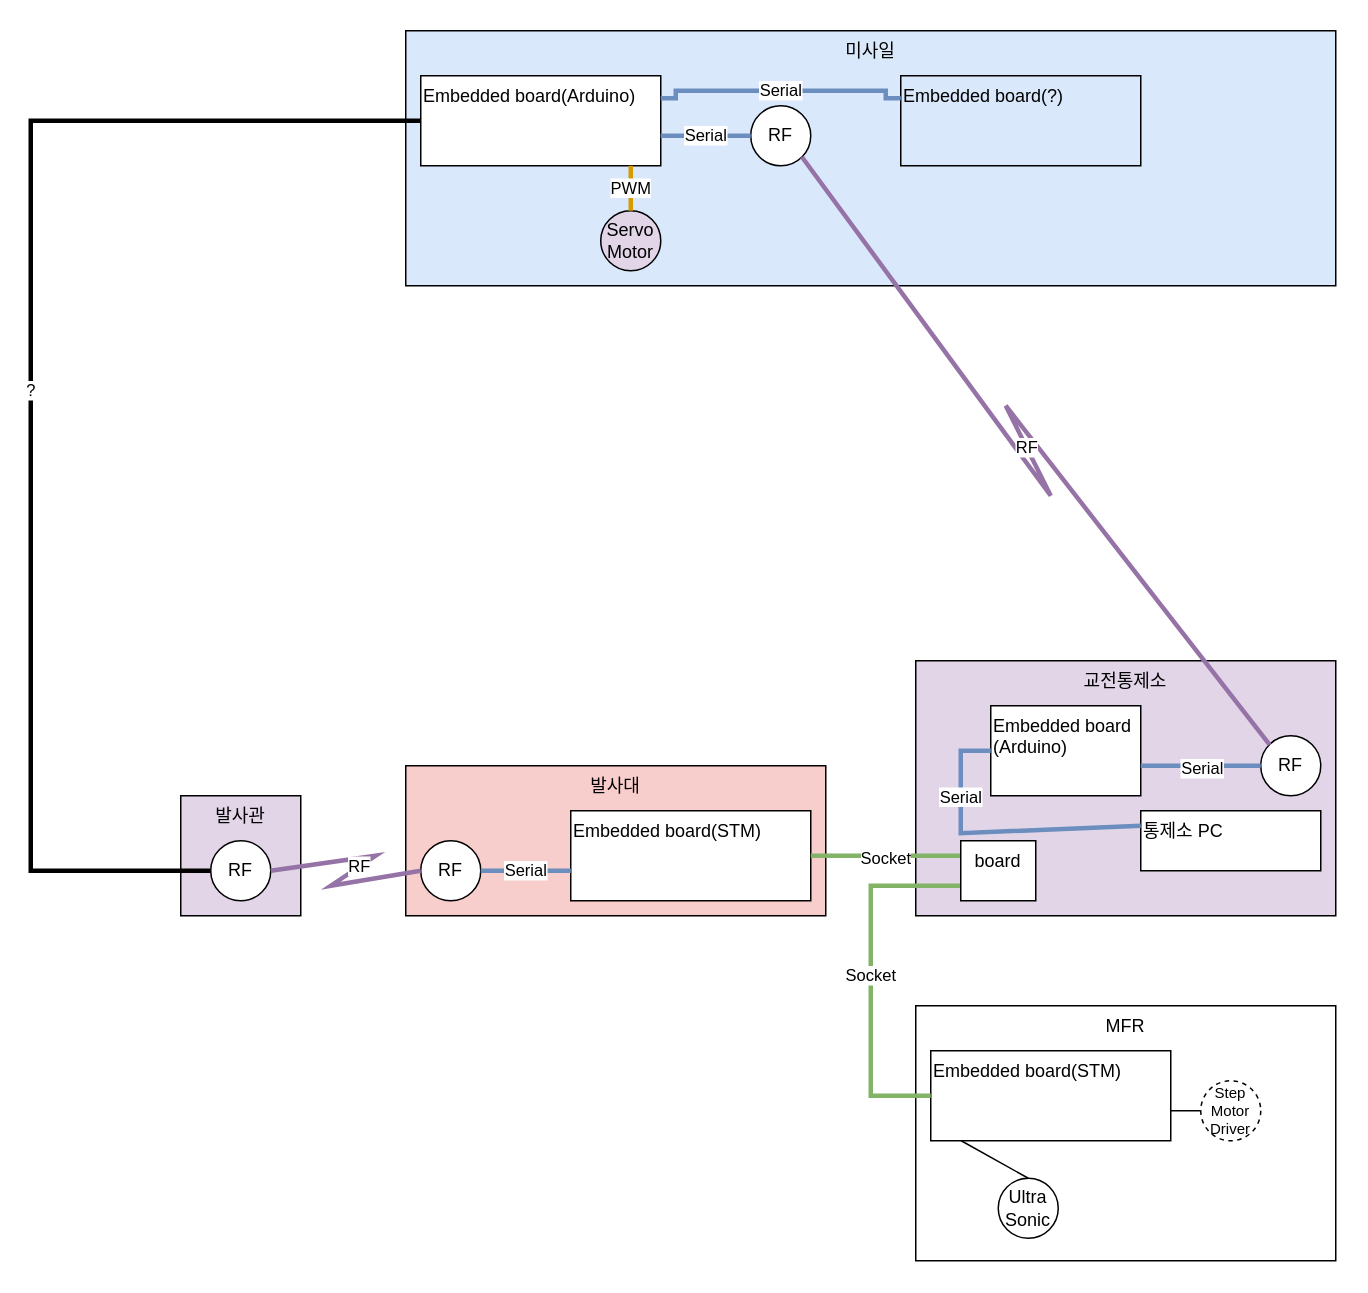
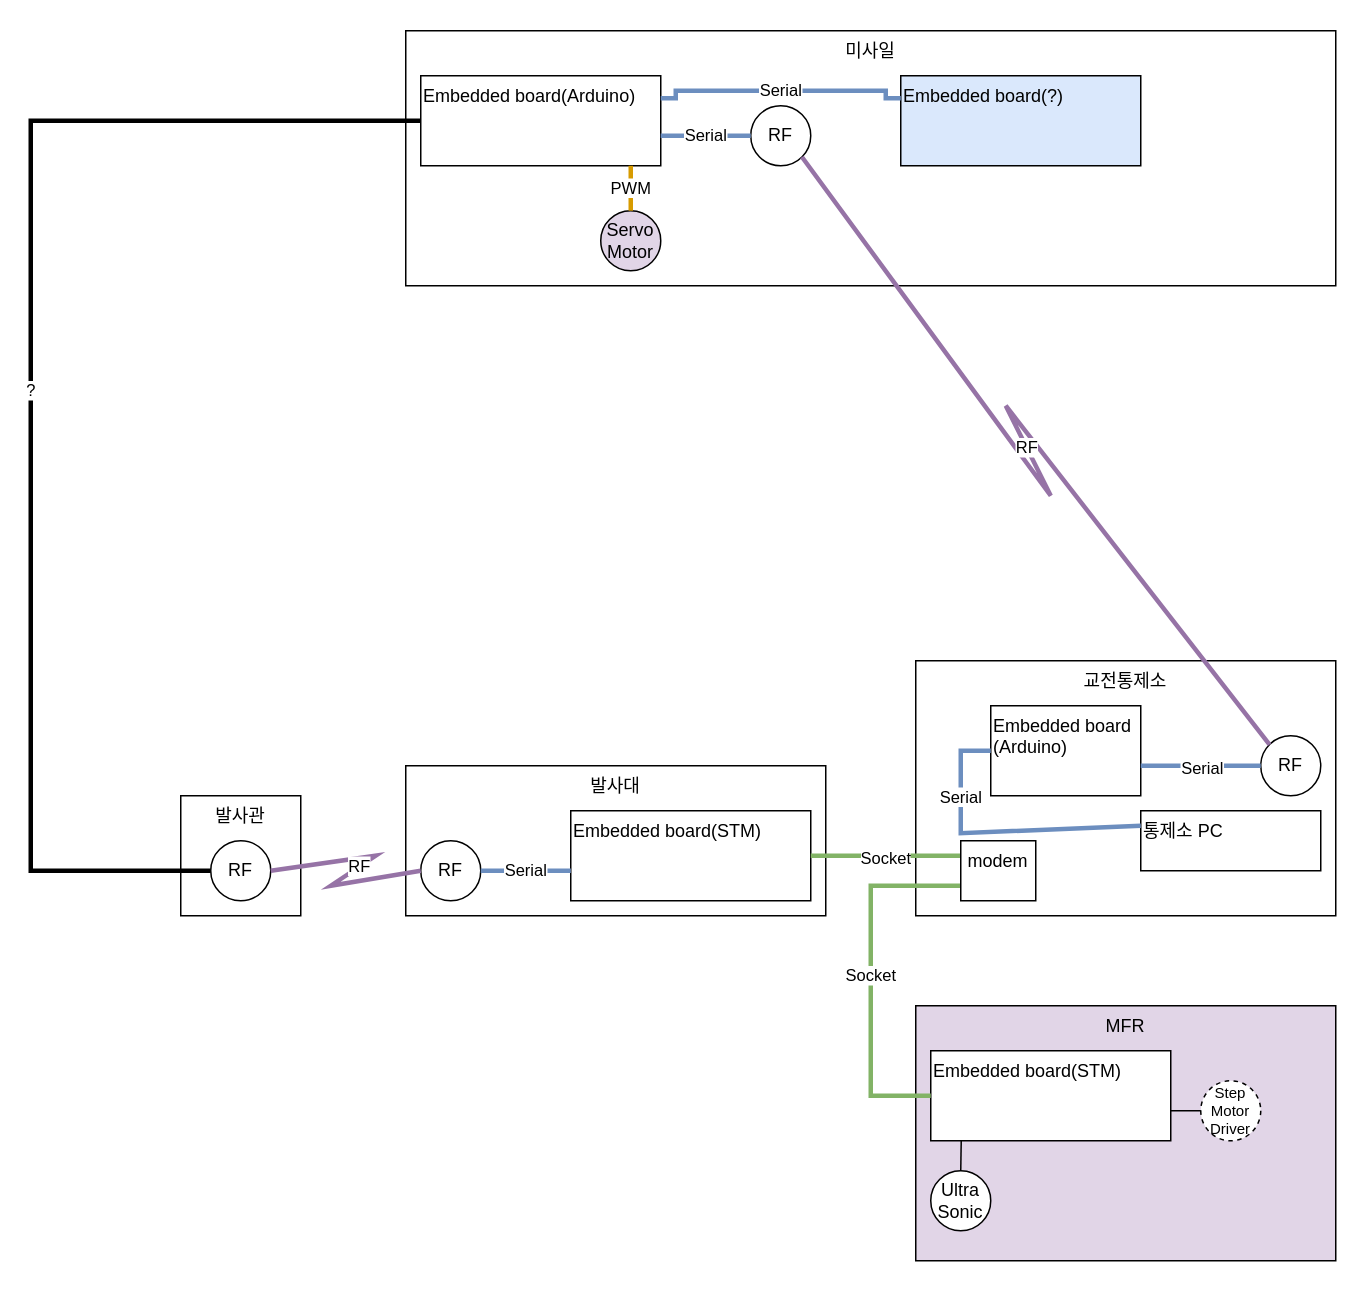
- <mxCell id="12" value="미사일" style="rounded=0;whiteSpace=wrap;html=1;verticalAlign=top;fillColor=#dae8fc;" vertex="1" parent="1"><mxGeometry x="270" y="20" width="620" height="170" as="geometry" /></mxCell>
+ <mxCell id="12" value="미사일" style="rounded=0;whiteSpace=wrap;html=1;verticalAlign=top;" vertex="1" parent="1"><mxGeometry x="270" y="20" width="620" height="170" as="geometry" /></mxCell>
- <mxCell id="2" value="교전통제소" style="rounded=0;whiteSpace=wrap;html=1;verticalAlign=top;fillColor=#e1d5e7;" vertex="1" parent="1"><mxGeometry x="610" y="440" width="280" height="170" as="geometry" /></mxCell>
+ <mxCell id="2" value="교전통제소" style="rounded=0;whiteSpace=wrap;html=1;verticalAlign=top;" vertex="1" parent="1"><mxGeometry x="610" y="440" width="280" height="170" as="geometry" /></mxCell>
- <mxCell id="8" value="발사대" style="rounded=0;whiteSpace=wrap;html=1;verticalAlign=top;fillColor=#f8cecc;" vertex="1" parent="1"><mxGeometry x="270" y="510" width="280" height="100" as="geometry" /></mxCell>
+ <mxCell id="8" value="발사대" style="rounded=0;whiteSpace=wrap;html=1;verticalAlign=top;" vertex="1" parent="1"><mxGeometry x="270" y="510" width="280" height="100" as="geometry" /></mxCell>
- <mxCell id="17" value="발사관" style="rounded=0;whiteSpace=wrap;html=1;verticalAlign=top;fillColor=#e1d5e7;" vertex="1" parent="1"><mxGeometry x="120" y="530" width="80" height="80" as="geometry" /></mxCell>
+ <mxCell id="17" value="발사관" style="rounded=0;whiteSpace=wrap;html=1;verticalAlign=top;" vertex="1" parent="1"><mxGeometry x="120" y="530" width="80" height="80" as="geometry" /></mxCell>
- <mxCell id="36" value="board" style="rounded=0;whiteSpace=wrap;html=1;verticalAlign=top;align=center;" vertex="1" parent="1"><mxGeometry x="640" y="560" width="50" height="40" as="geometry" /></mxCell>
+ <mxCell id="36" value="modem" style="rounded=0;whiteSpace=wrap;html=1;verticalAlign=top;align=center;" vertex="1" parent="1"><mxGeometry x="640" y="560" width="50" height="40" as="geometry" /></mxCell>
- <mxCell id="29" value="MFR" style="rounded=0;whiteSpace=wrap;html=1;verticalAlign=top;" vertex="1" parent="1"><mxGeometry x="610" y="670" width="280" height="170" as="geometry" /></mxCell>
+ <mxCell id="29" value="MFR" style="rounded=0;whiteSpace=wrap;html=1;verticalAlign=top;fillColor=#e1d5e7;" vertex="1" parent="1"><mxGeometry x="610" y="670" width="280" height="170" as="geometry" /></mxCell>
- <mxCell id="33" value="Ultra&lt;div&gt;Sonic&lt;/div&gt;" style="ellipse;whiteSpace=wrap;html=1;aspect=fixed;" vertex="1" parent="1"><mxGeometry x="665" y="785" width="40" height="40" as="geometry" /></mxCell>
+ <mxCell id="33" value="Ultra&lt;div&gt;Sonic&lt;/div&gt;" style="ellipse;whiteSpace=wrap;html=1;aspect=fixed;" vertex="1" parent="1"><mxGeometry x="620" y="780" width="40" height="40" as="geometry" /></mxCell>
